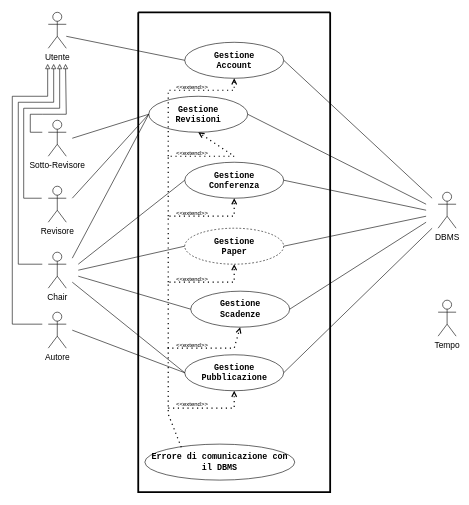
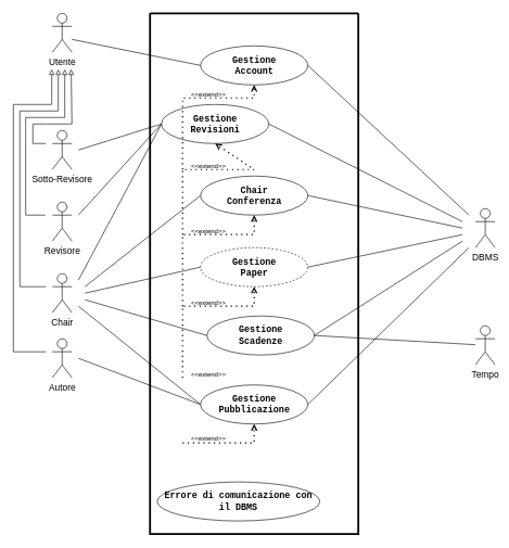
- <mxCell id="5" value="&lt;font face=&quot;Courier New&quot; style=&quot;color: light-dark(rgb(0, 0, 0), rgb(0, 0, 0)); font-size: 14px;&quot;&gt;&lt;b&gt;Gestione&lt;/b&gt;&lt;/font&gt;&lt;div&gt;&lt;font style=&quot;color: light-dark(rgb(0, 0, 0), rgb(0, 0, 0)); font-size: 14px;&quot; face=&quot;Courier New&quot;&gt;&lt;b&gt;Conferenza&lt;/b&gt;&lt;/font&gt;&lt;/div&gt;" style="ellipse;whiteSpace=wrap;html=1;fillColor=light-dark(#FFFFFF,#FFFFFF);strokeColor=light-dark(#000000,#000000);" parent="2" vertex="1"><mxGeometry x="77.5" y="250" width="165" height="60" as="geometry" /></mxCell>
+ <mxCell id="5" value="&lt;font face=&quot;Courier New&quot; style=&quot;color: light-dark(rgb(0, 0, 0), rgb(0, 0, 0)); font-size: 14px;&quot;&gt;&lt;b&gt;Chair&lt;/b&gt;&lt;/font&gt;&lt;div&gt;&lt;font style=&quot;color: light-dark(rgb(0, 0, 0), rgb(0, 0, 0)); font-size: 14px;&quot; face=&quot;Courier New&quot;&gt;&lt;b&gt;Conferenza&lt;/b&gt;&lt;/font&gt;&lt;/div&gt;" style="ellipse;whiteSpace=wrap;html=1;fillColor=light-dark(#FFFFFF,#FFFFFF);strokeColor=light-dark(#000000,#000000);" parent="2" vertex="1"><mxGeometry x="77.5" y="250" width="165" height="60" as="geometry" /></mxCell>
+ <mxCell id="39" style="rounded=0;orthogonalLoop=1;jettySize=auto;html=1;strokeColor=light-dark(#000000,#000000);endArrow=none;startFill=0;exitX=1;exitY=0.5;exitDx=0;exitDy=0;" parent="1" source="8" target="32" edge="1"><mxGeometry relative="1" as="geometry"><mxPoint x="480" y="440" as="sourcePoint" /><mxPoint x="710" y="540" as="targetPoint" /></mxGeometry></mxCell>
- <mxCell id="14" value="" style="endArrow=open;dashed=1;html=1;dashPattern=1 3;strokeWidth=2;rounded=0;strokeColor=light-dark(#000000,#000000);endFill=0;entryX=0.5;entryY=1;entryDx=0;entryDy=0;exitX=0.243;exitY=0.086;exitDx=0;exitDy=0;exitPerimeter=0;" edge="1" parent="2" source="9" target="8"><mxGeometry width="50" height="50" relative="1" as="geometry"><mxPoint x="90" y="670" as="sourcePoint" /><mxPoint x="170" y="641" as="targetPoint" /><Array as="points"><mxPoint x="50" y="670" /><mxPoint x="50" y="560" /><mxPoint x="160" y="560" /></Array></mxGeometry></mxCell>
